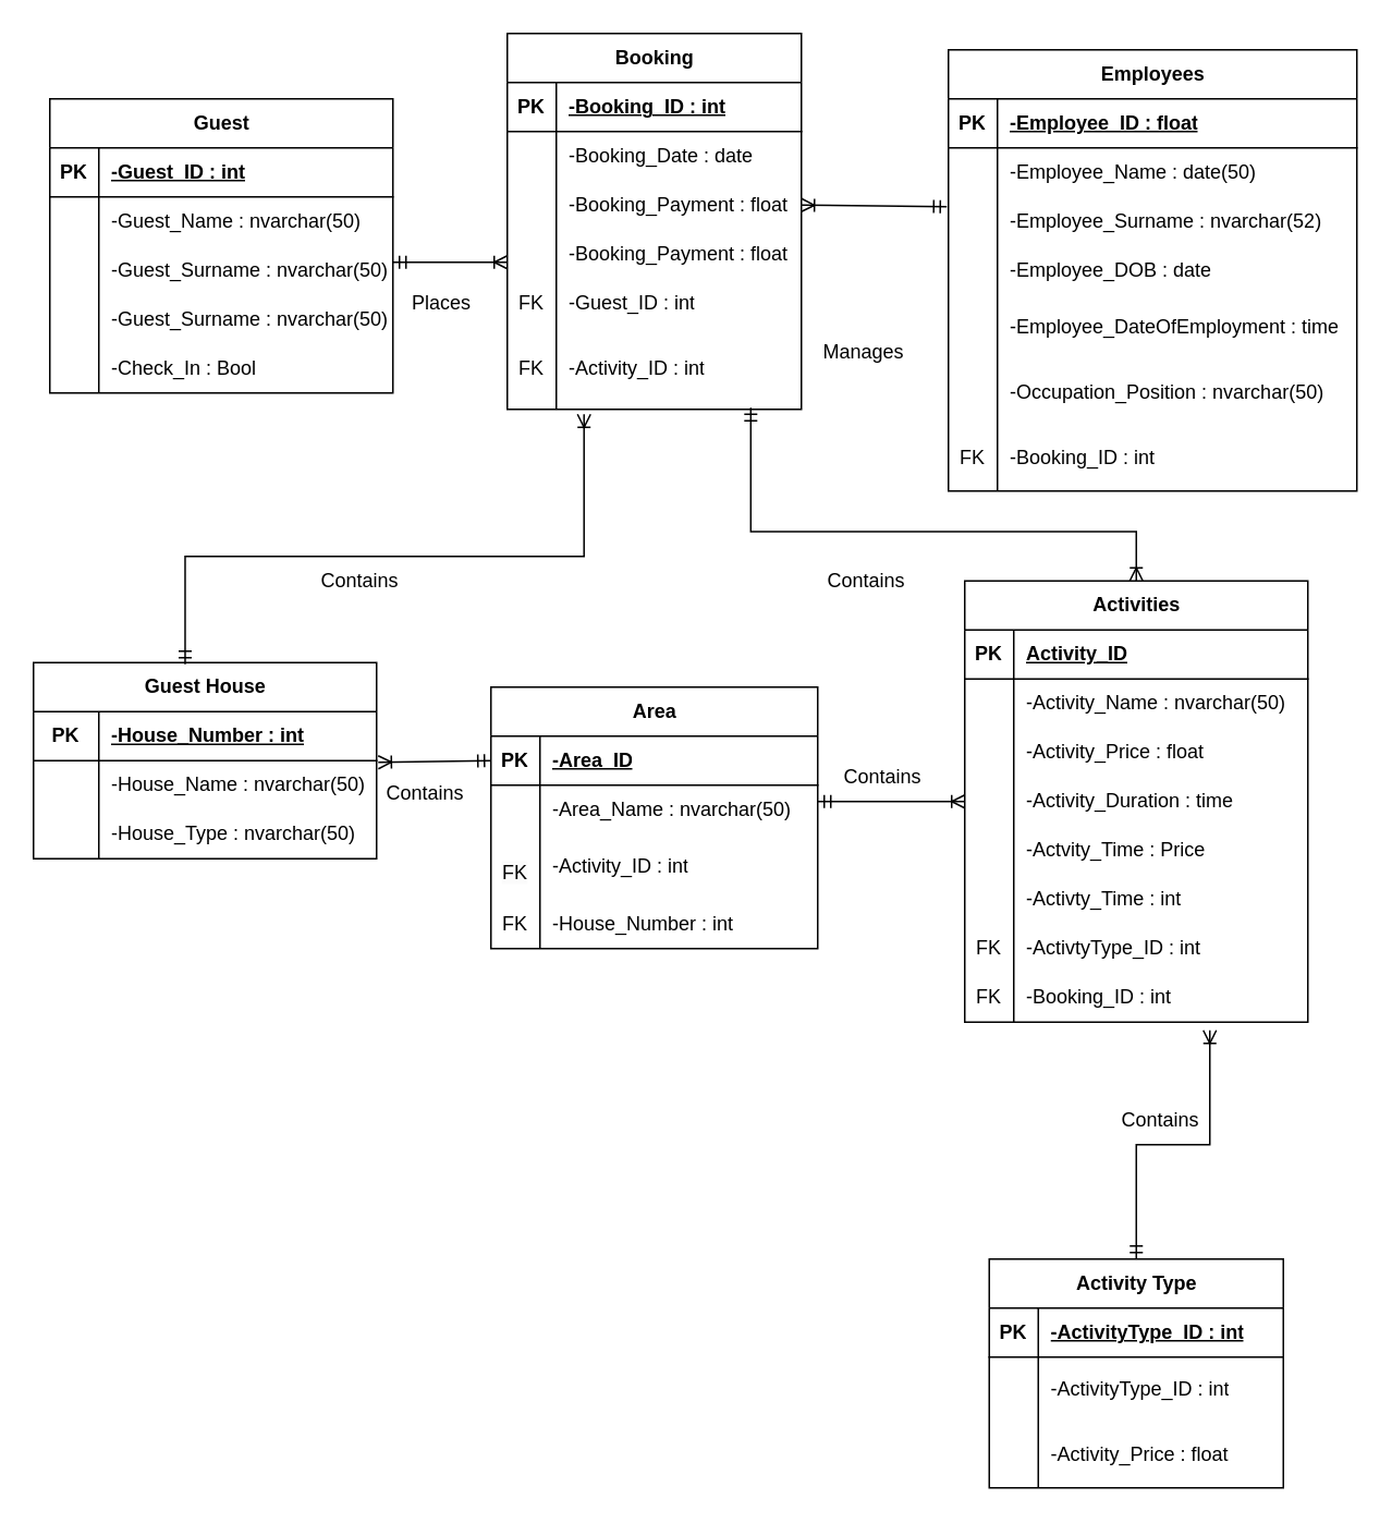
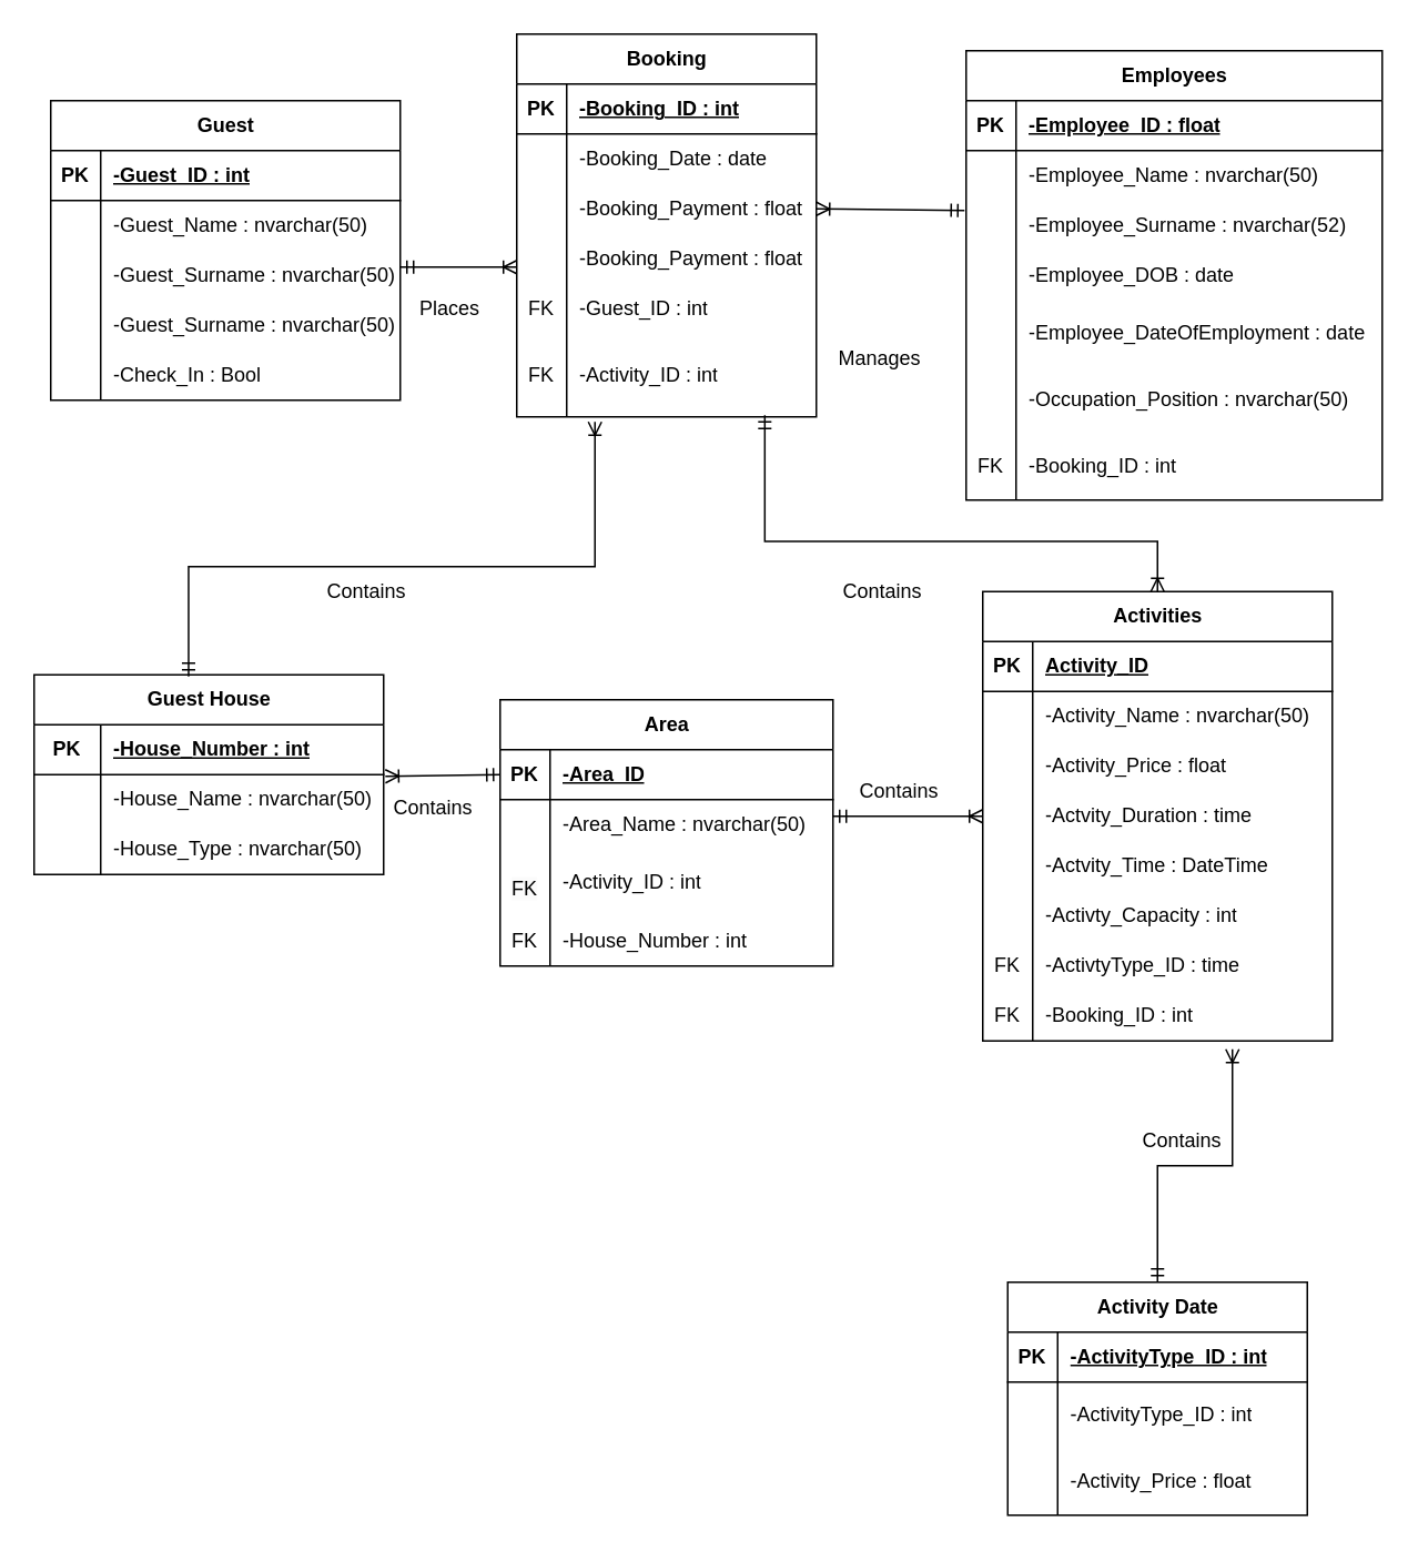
- <mxCell id="49" value="-Employee_Name : date(50)" style="shape=partialRectangle;connectable=0;fillColor=none;top=0;left=0;bottom=0;right=0;align=left;spacingLeft=6;overflow=hidden;whiteSpace=wrap;html=1;" parent="47" vertex="1"><mxGeometry x="30" width="220" height="30" as="geometry"><mxRectangle width="220" height="30" as="alternateBounds" /></mxGeometry></mxCell>
+ <mxCell id="49" value="-Employee_Name : nvarchar(50)" style="shape=partialRectangle;connectable=0;fillColor=none;top=0;left=0;bottom=0;right=0;align=left;spacingLeft=6;overflow=hidden;whiteSpace=wrap;html=1;" parent="47" vertex="1"><mxGeometry x="30" width="220" height="30" as="geometry"><mxRectangle width="220" height="30" as="alternateBounds" /></mxGeometry></mxCell>
- <mxCell id="58" value="-Employee_DateOfEmployment : time" style="shape=partialRectangle;connectable=0;fillColor=none;top=0;left=0;bottom=0;right=0;align=left;spacingLeft=6;overflow=hidden;whiteSpace=wrap;html=1;" parent="56" vertex="1"><mxGeometry x="30" width="220" height="40" as="geometry"><mxRectangle width="220" height="40" as="alternateBounds" /></mxGeometry></mxCell>
+ <mxCell id="58" value="-Employee_DateOfEmployment : date" style="shape=partialRectangle;connectable=0;fillColor=none;top=0;left=0;bottom=0;right=0;align=left;spacingLeft=6;overflow=hidden;whiteSpace=wrap;html=1;" parent="56" vertex="1"><mxGeometry x="30" width="220" height="40" as="geometry"><mxRectangle width="220" height="40" as="alternateBounds" /></mxGeometry></mxCell>
- <mxCell id="100" value="-Activity_Duration : time" style="shape=partialRectangle;connectable=0;fillColor=none;top=0;left=0;bottom=0;right=0;align=left;spacingLeft=6;overflow=hidden;whiteSpace=wrap;html=1;" parent="98" vertex="1"><mxGeometry x="30" width="180" height="30" as="geometry"><mxRectangle width="180" height="30" as="alternateBounds" /></mxGeometry></mxCell>
+ <mxCell id="100" value="-Actvity_Duration : time" style="shape=partialRectangle;connectable=0;fillColor=none;top=0;left=0;bottom=0;right=0;align=left;spacingLeft=6;overflow=hidden;whiteSpace=wrap;html=1;" parent="98" vertex="1"><mxGeometry x="30" width="180" height="30" as="geometry"><mxRectangle width="180" height="30" as="alternateBounds" /></mxGeometry></mxCell>
- <mxCell id="103" value="-Actvity_Time : Price" style="shape=partialRectangle;connectable=0;fillColor=none;top=0;left=0;bottom=0;right=0;align=left;spacingLeft=6;overflow=hidden;whiteSpace=wrap;html=1;" parent="101" vertex="1"><mxGeometry x="30" width="180" height="30" as="geometry"><mxRectangle width="180" height="30" as="alternateBounds" /></mxGeometry></mxCell>
+ <mxCell id="103" value="-Actvity_Time : DateTime" style="shape=partialRectangle;connectable=0;fillColor=none;top=0;left=0;bottom=0;right=0;align=left;spacingLeft=6;overflow=hidden;whiteSpace=wrap;html=1;" parent="101" vertex="1"><mxGeometry x="30" width="180" height="30" as="geometry"><mxRectangle width="180" height="30" as="alternateBounds" /></mxGeometry></mxCell>
- <mxCell id="106" value="-Activty_Time : int" style="shape=partialRectangle;connectable=0;fillColor=none;top=0;left=0;bottom=0;right=0;align=left;spacingLeft=6;overflow=hidden;whiteSpace=wrap;html=1;" parent="104" vertex="1"><mxGeometry x="30" width="180" height="30" as="geometry"><mxRectangle width="180" height="30" as="alternateBounds" /></mxGeometry></mxCell>
+ <mxCell id="106" value="-Activty_Capacity : int" style="shape=partialRectangle;connectable=0;fillColor=none;top=0;left=0;bottom=0;right=0;align=left;spacingLeft=6;overflow=hidden;whiteSpace=wrap;html=1;" parent="104" vertex="1"><mxGeometry x="30" width="180" height="30" as="geometry"><mxRectangle width="180" height="30" as="alternateBounds" /></mxGeometry></mxCell>
- <mxCell id="109" value="-ActivtyType_ID : int" style="shape=partialRectangle;connectable=0;fillColor=none;top=0;left=0;bottom=0;right=0;align=left;spacingLeft=6;overflow=hidden;whiteSpace=wrap;html=1;" parent="107" vertex="1"><mxGeometry x="30" width="180" height="30" as="geometry"><mxRectangle width="180" height="30" as="alternateBounds" /></mxGeometry></mxCell>
+ <mxCell id="109" value="-ActivtyType_ID : time" style="shape=partialRectangle;connectable=0;fillColor=none;top=0;left=0;bottom=0;right=0;align=left;spacingLeft=6;overflow=hidden;whiteSpace=wrap;html=1;" parent="107" vertex="1"><mxGeometry x="30" width="180" height="30" as="geometry"><mxRectangle width="180" height="30" as="alternateBounds" /></mxGeometry></mxCell>
- <mxCell id="113" value="Activity Type" style="shape=table;startSize=30;container=1;collapsible=1;childLayout=tableLayout;fixedRows=1;rowLines=0;fontStyle=1;align=center;resizeLast=1;html=1;" parent="1" vertex="1"><mxGeometry x="605" y="770" width="180" height="140" as="geometry" /></mxCell>
+ <mxCell id="113" value="Activity Date" style="shape=table;startSize=30;container=1;collapsible=1;childLayout=tableLayout;fixedRows=1;rowLines=0;fontStyle=1;align=center;resizeLast=1;html=1;" parent="1" vertex="1"><mxGeometry x="605" y="770" width="180" height="140" as="geometry" /></mxCell>
